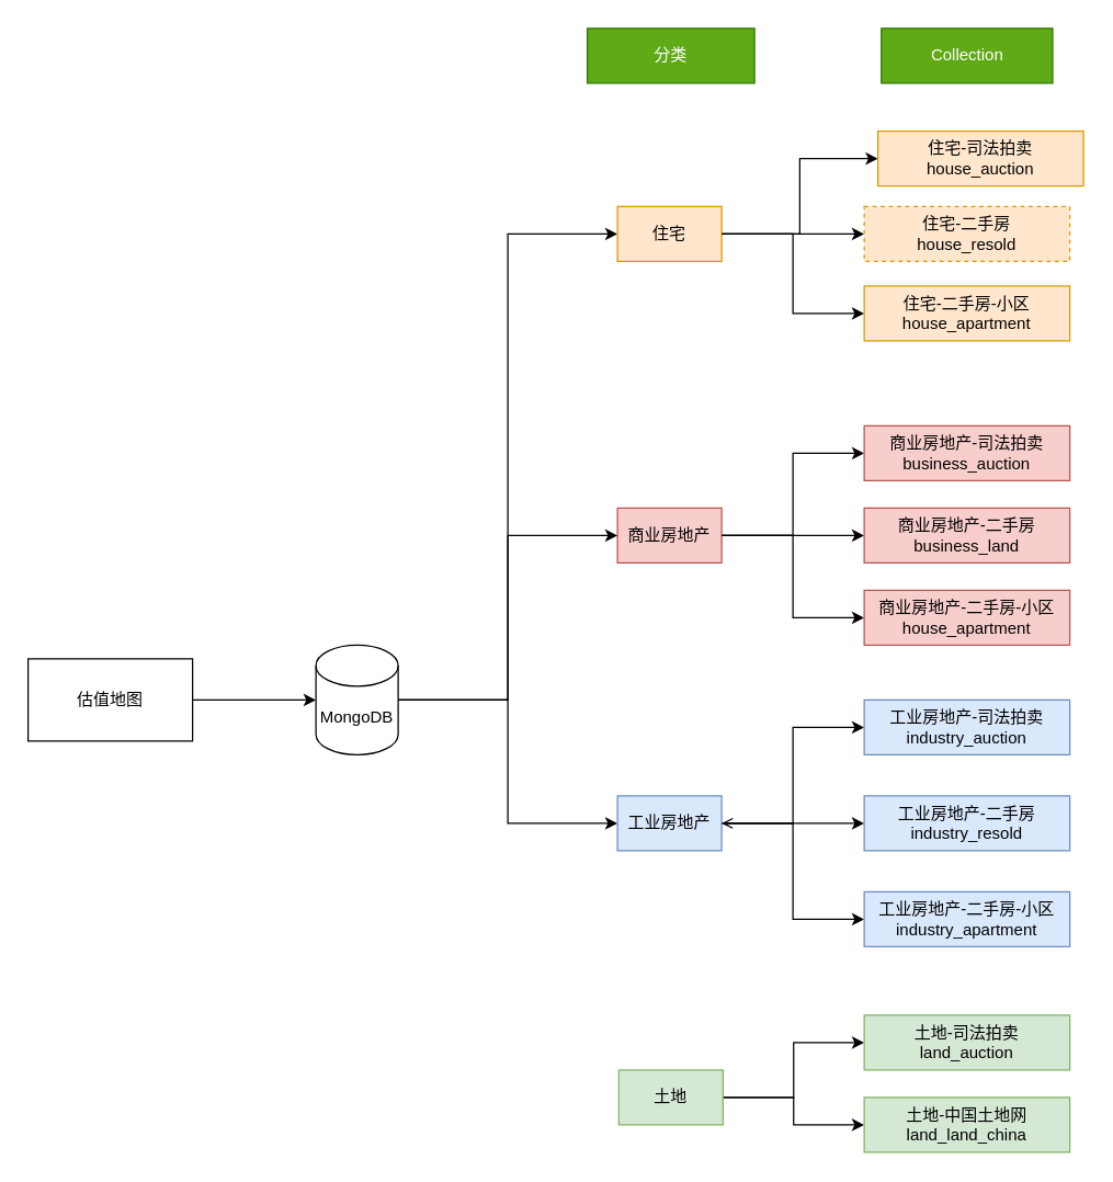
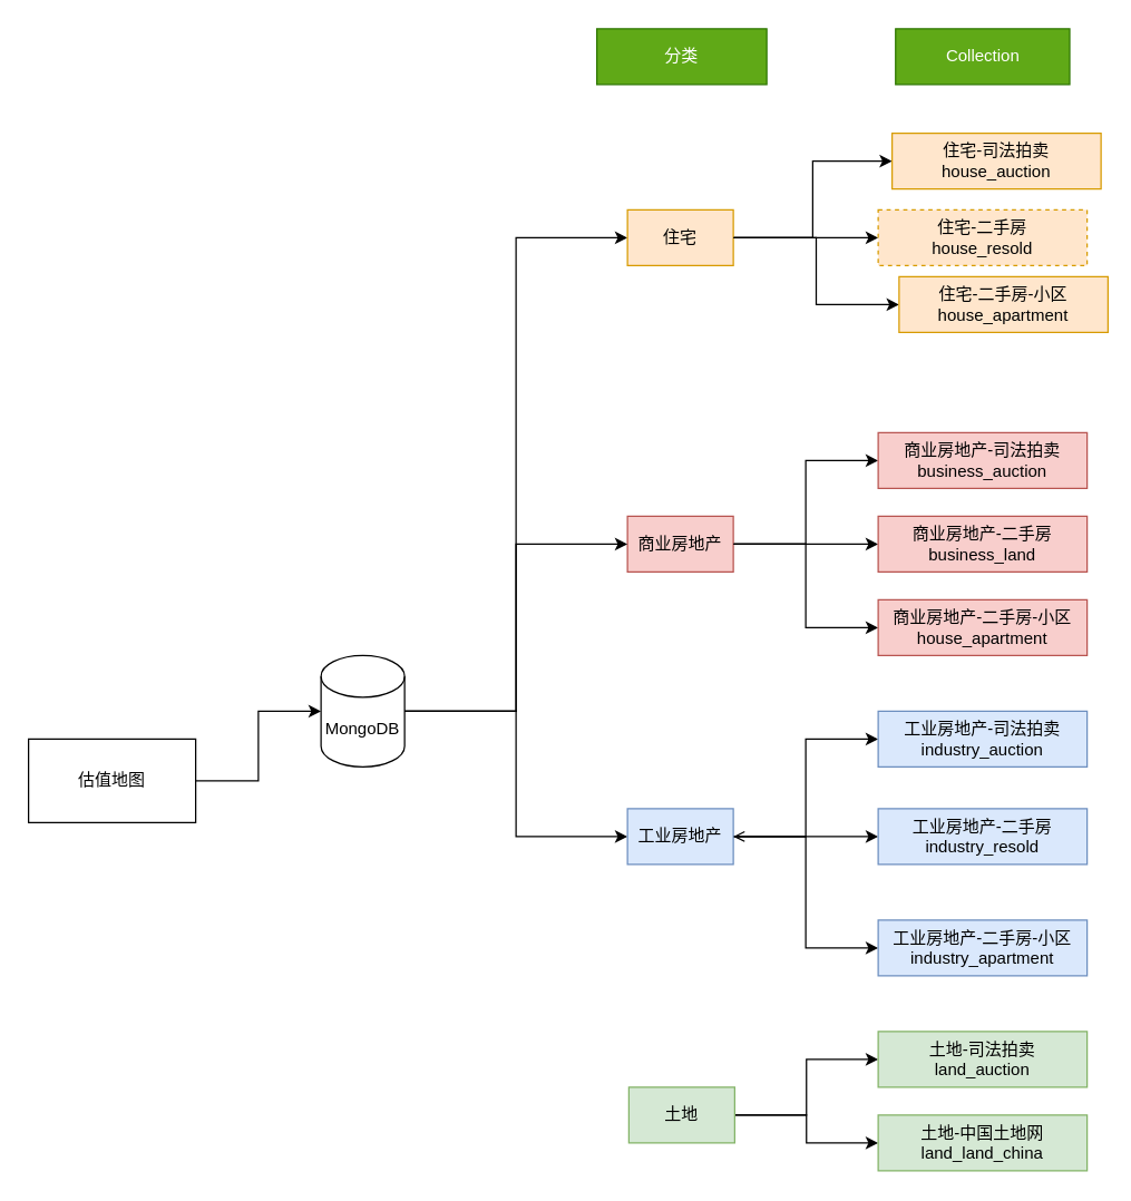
- <mxCell id="31" value="住宅-二手房-小区&lt;br&gt;house_apartment" style="rounded=0;whiteSpace=wrap;html=1;fillColor=#ffe6cc;strokeColor=#d79b00;" vertex="1" parent="1"><mxGeometry x="630" y="208" width="150" height="40" as="geometry" /></mxCell>
+ <mxCell id="31" value="住宅-二手房-小区&lt;br&gt;house_apartment" style="rounded=0;whiteSpace=wrap;html=1;fillColor=#ffe6cc;strokeColor=#d79b00;" vertex="1" parent="1"><mxGeometry x="645" y="198" width="150" height="40" as="geometry" /></mxCell>
- <mxCell id="3" value="估值地图" style="rounded=0;whiteSpace=wrap;html=1;" vertex="1" parent="1"><mxGeometry x="20" y="480" width="120" height="60" as="geometry" /></mxCell>
+ <mxCell id="3" value="估值地图" style="rounded=0;whiteSpace=wrap;html=1;" vertex="1" parent="1"><mxGeometry x="20" y="530" width="120" height="60" as="geometry" /></mxCell>
- <mxCell id="33" value="工业房地产-二手房-小区&lt;br&gt;industry_apartment" style="rounded=0;whiteSpace=wrap;html=1;fillColor=#dae8fc;strokeColor=#6c8ebf;" vertex="1" parent="1"><mxGeometry x="630" y="650" width="150" height="40" as="geometry" /></mxCell>
+ <mxCell id="33" value="工业房地产-二手房-小区&lt;br&gt;industry_apartment" style="rounded=0;whiteSpace=wrap;html=1;fillColor=#dae8fc;strokeColor=#6c8ebf;" vertex="1" parent="1"><mxGeometry x="630" y="660" width="150" height="40" as="geometry" /></mxCell>
